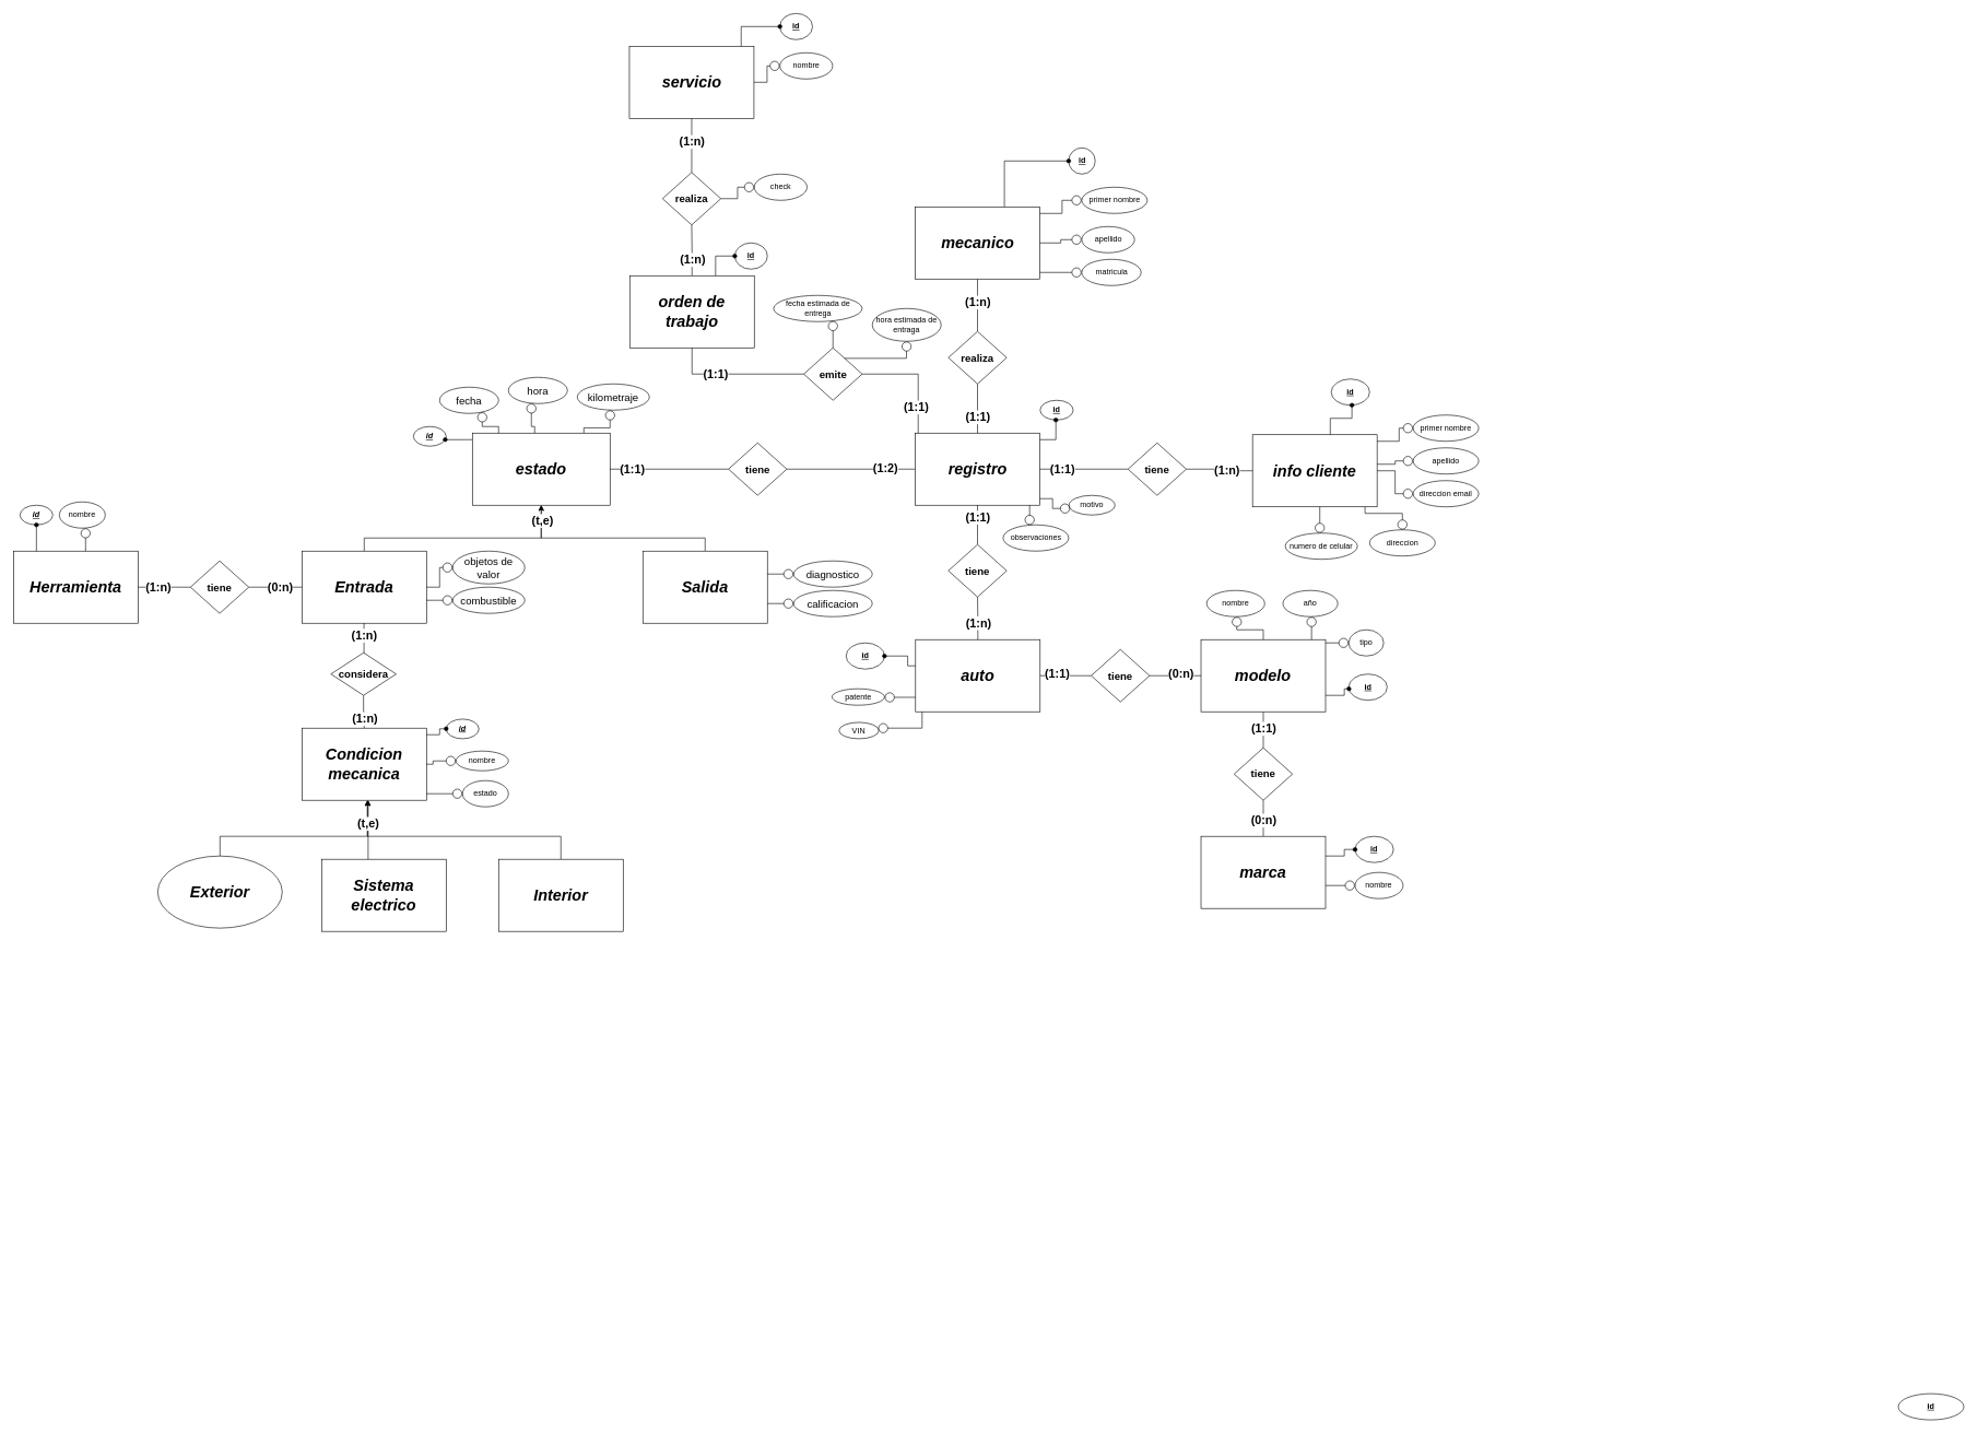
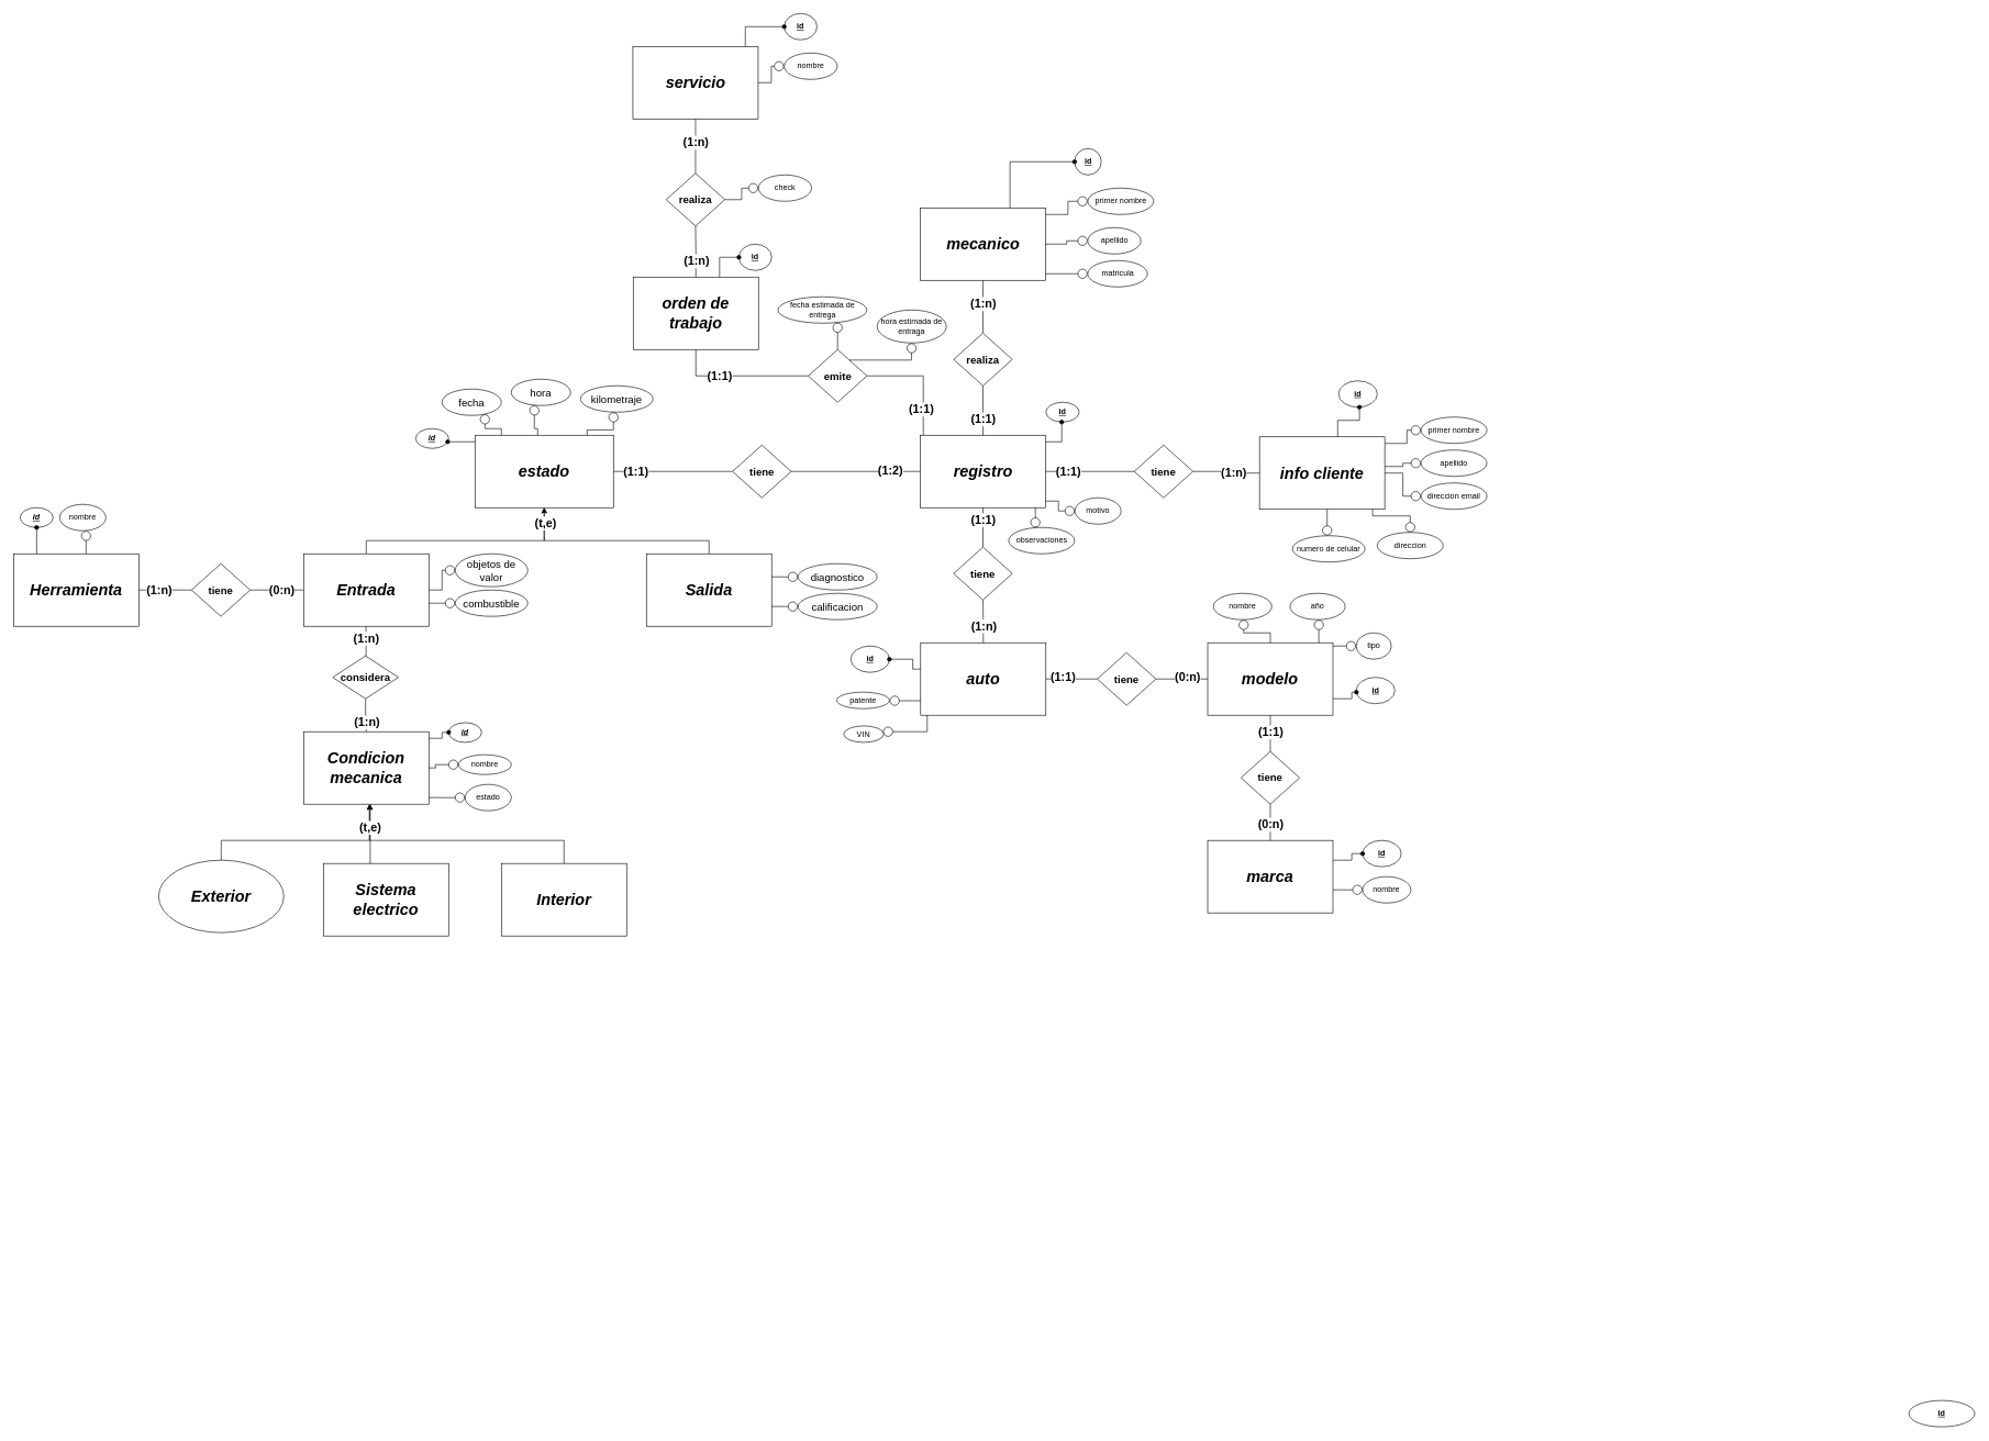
- <mxCell id="57" value="motivo" style="ellipse;whiteSpace=wrap;html=1;" parent="1" vertex="1"><mxGeometry x="1630" y="755" width="70" height="30" as="geometry" /></mxCell>
+ <mxCell id="57" value="motivo" style="ellipse;whiteSpace=wrap;html=1;" parent="1" vertex="1"><mxGeometry x="1630" y="755" width="70" height="40" as="geometry" /></mxCell>
